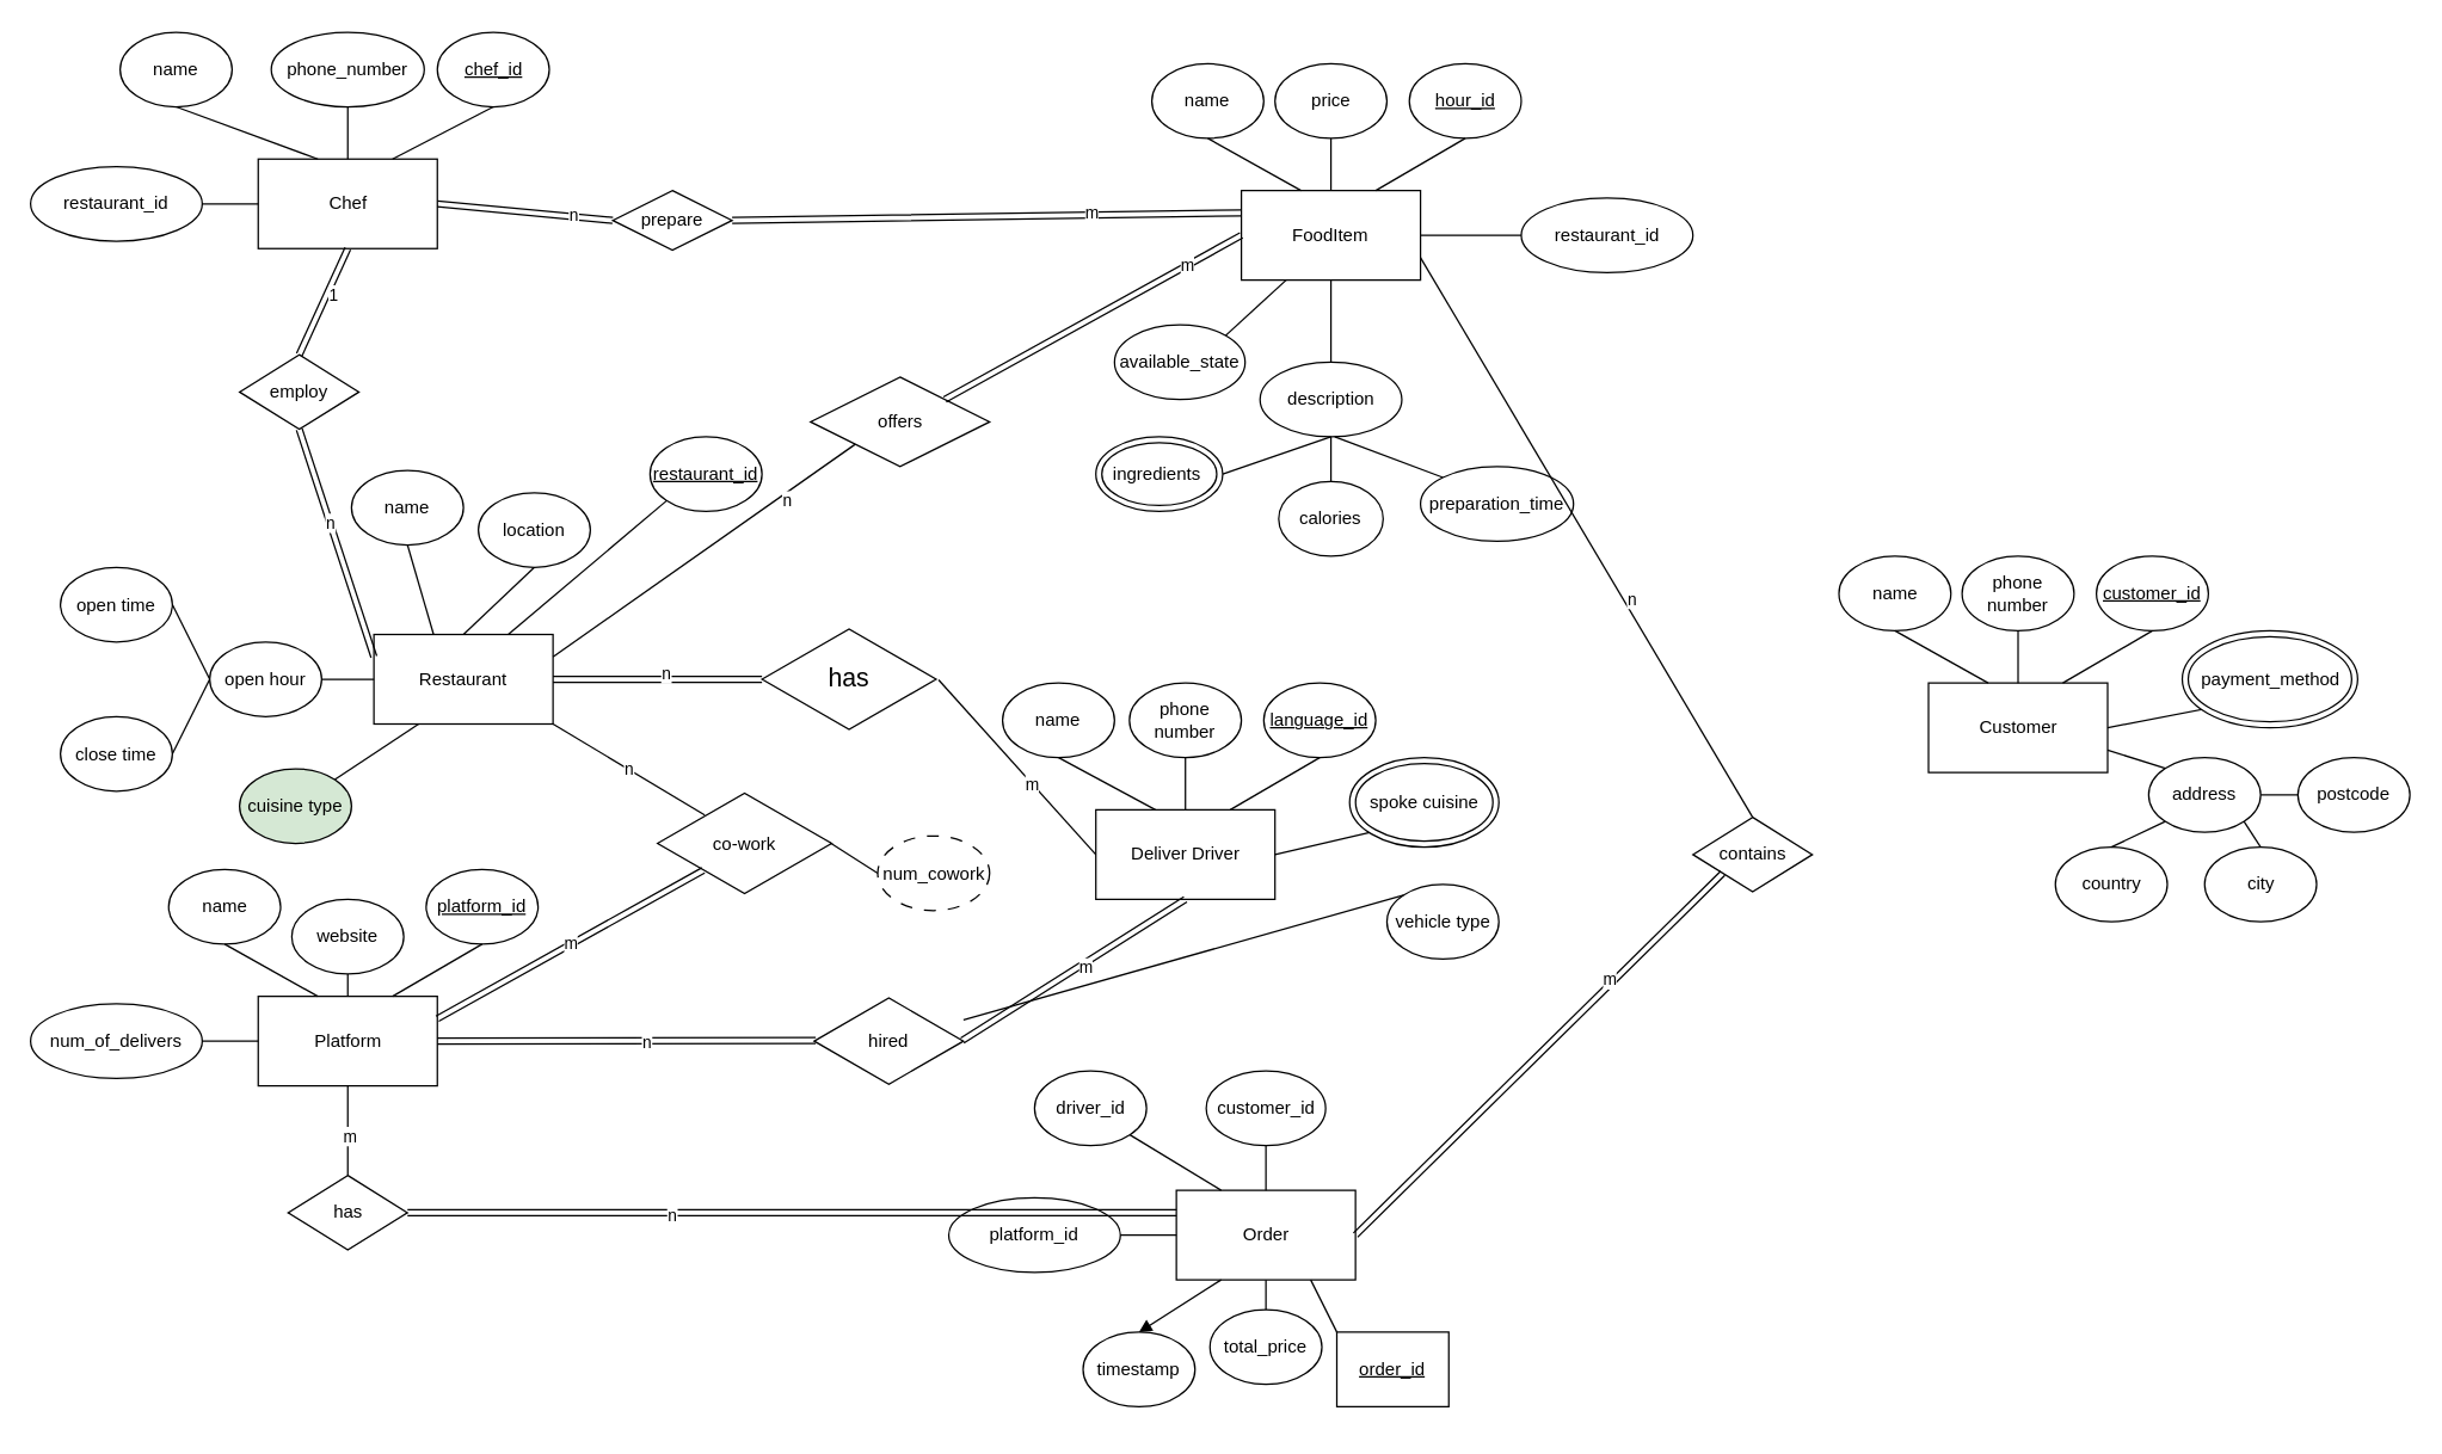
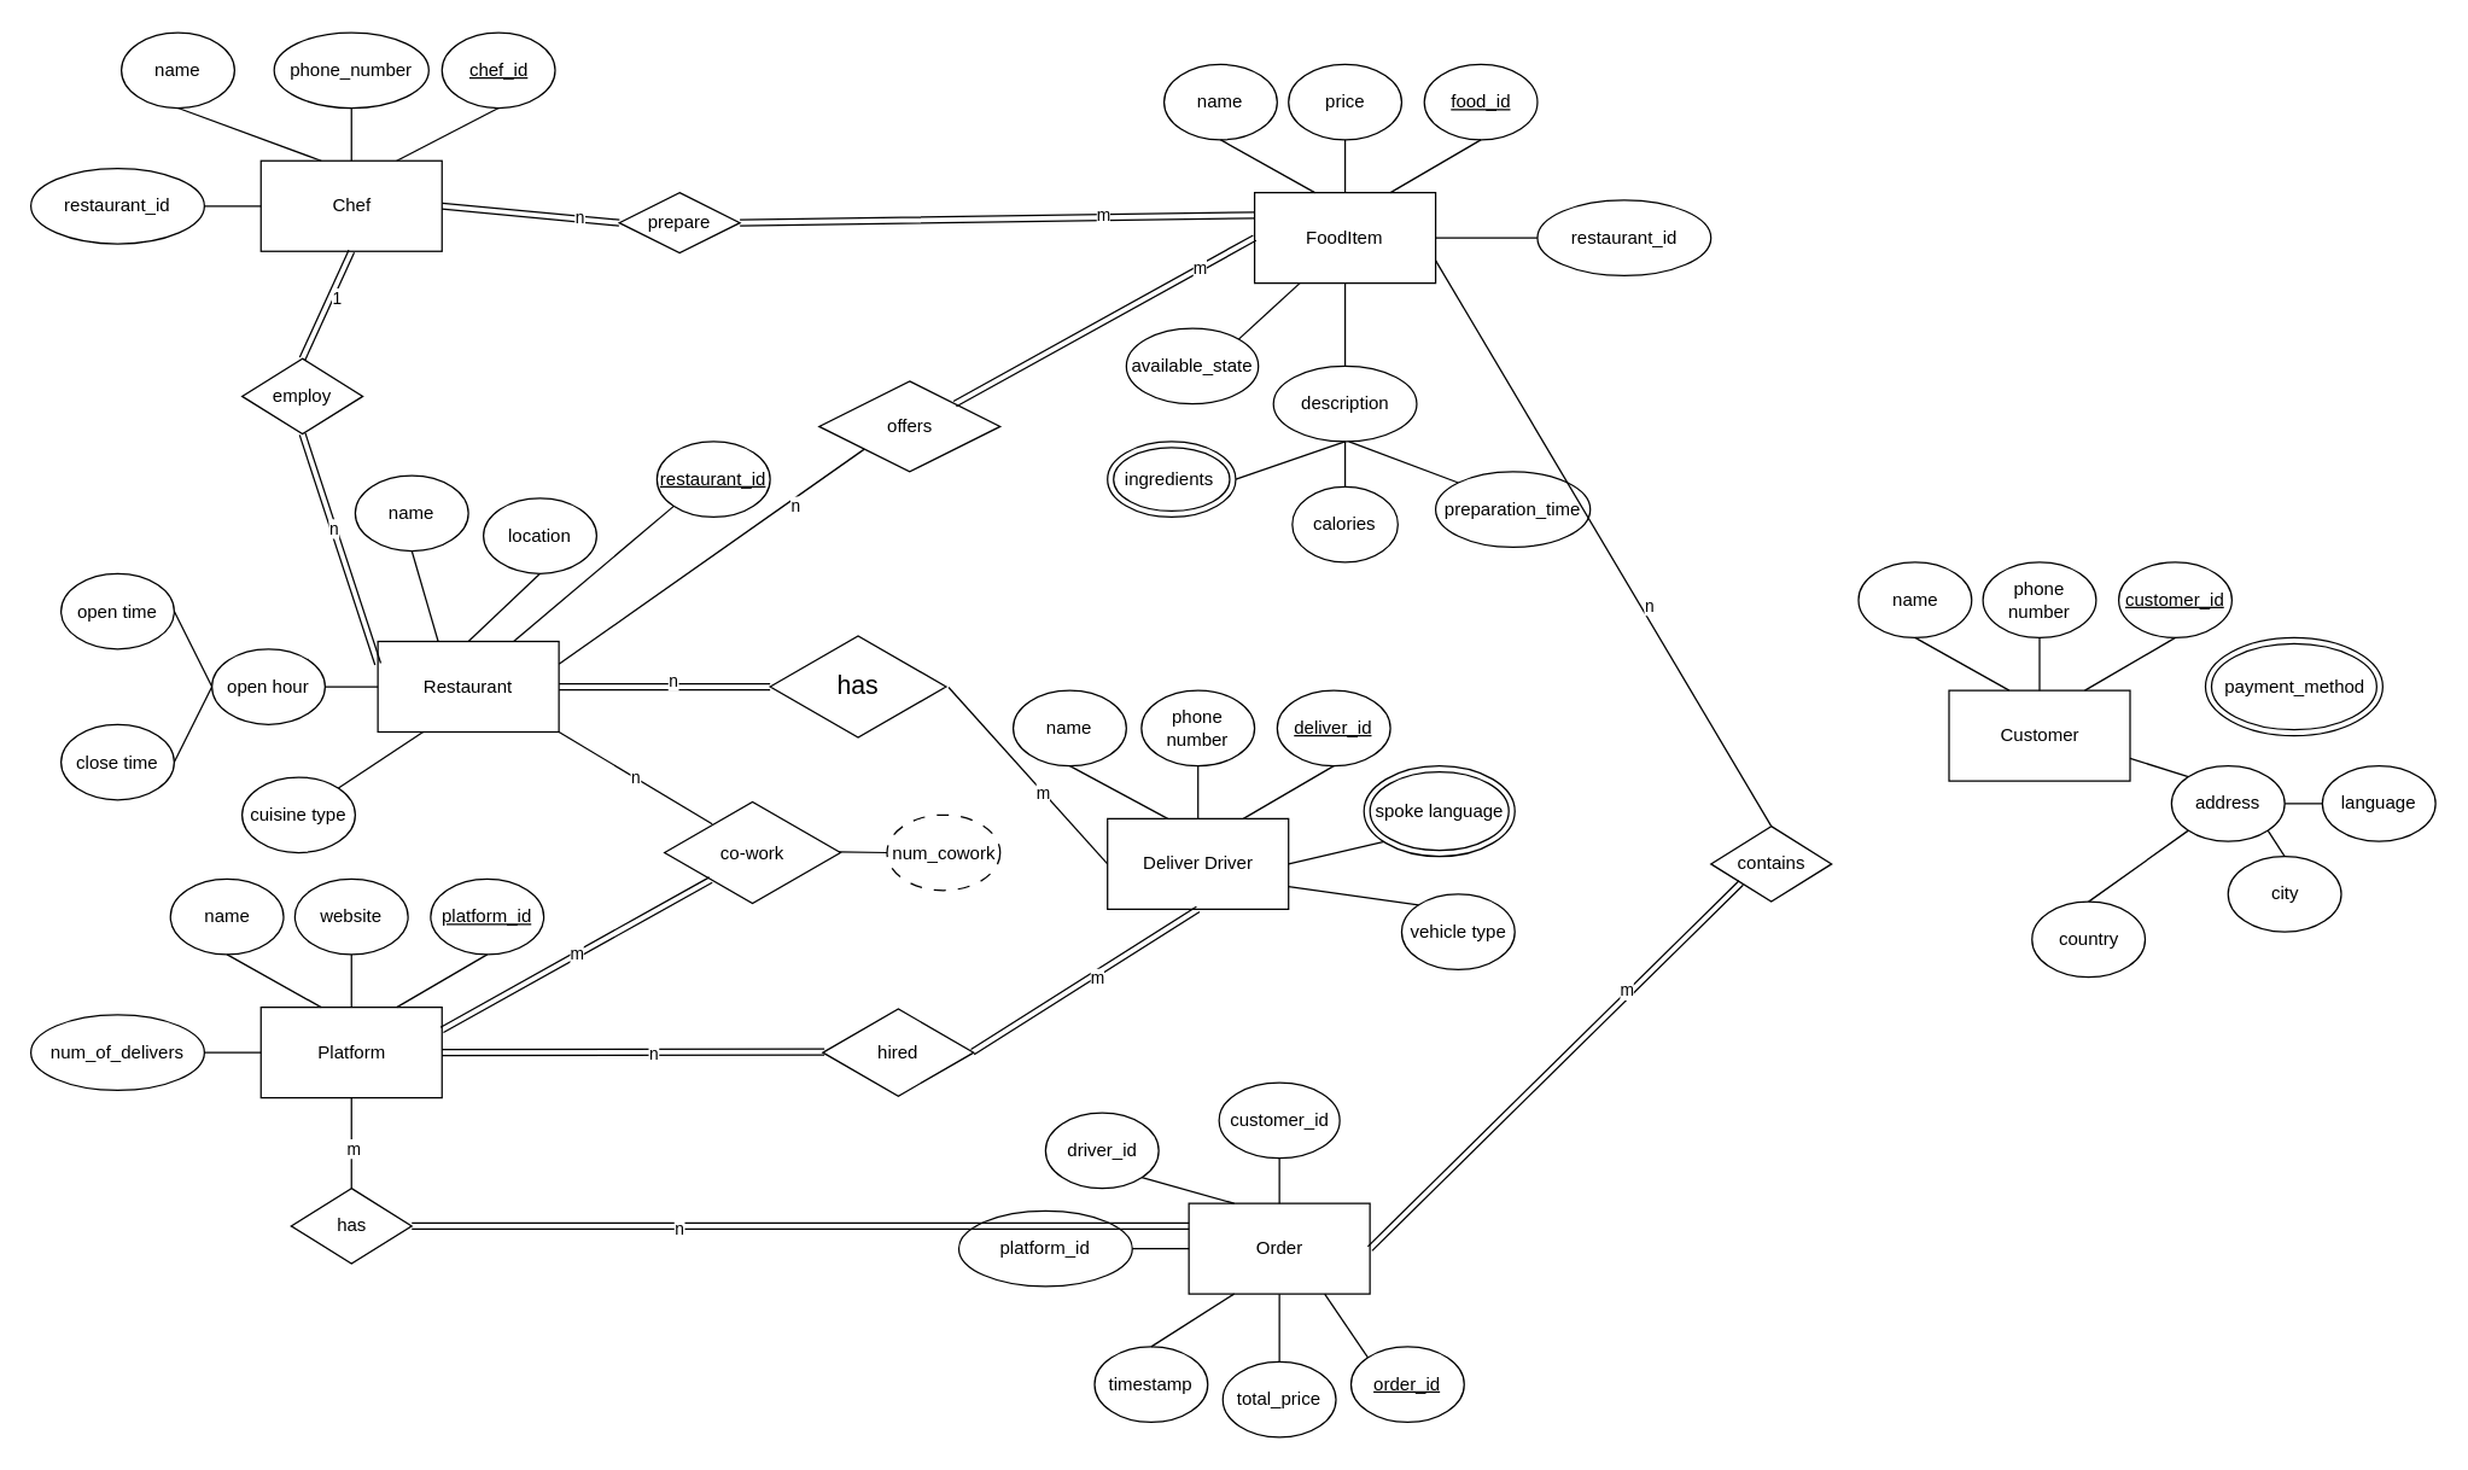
- <mxCell id="83" value="&lt;u&gt;hour_id&lt;/u&gt;" style="ellipse;whiteSpace=wrap;html=1;" vertex="1" parent="1"><mxGeometry x="943.67" y="42" width="75" height="50" as="geometry" /></mxCell>
+ <mxCell id="83" value="&lt;u&gt;food_id&lt;/u&gt;" style="ellipse;whiteSpace=wrap;html=1;" vertex="1" parent="1"><mxGeometry x="943.67" y="42" width="75" height="50" as="geometry" /></mxCell>
- <mxCell id="35" value="" style="endArrow=none;html=1;rounded=0;exitX=1;exitY=0.5;exitDx=0;exitDy=0;entryX=1;entryY=0.5;entryDx=0;entryDy=0;" edge="1" parent="1" source="38" target="28"><mxGeometry width="50" height="50" relative="1" as="geometry"><mxPoint x="1209" y="497" as="sourcePoint" /><mxPoint x="1304" y="477" as="targetPoint" /></mxGeometry></mxCell>
- <mxCell id="18" value="&lt;u&gt;language_id&lt;/u&gt;" style="ellipse;whiteSpace=wrap;html=1;" vertex="1" parent="1"><mxGeometry x="846.17" y="457" width="75" height="50" as="geometry" /></mxCell>
+ <mxCell id="18" value="&lt;u&gt;deliver_id&lt;/u&gt;" style="ellipse;whiteSpace=wrap;html=1;" vertex="1" parent="1"><mxGeometry x="846.17" y="457" width="75" height="50" as="geometry" /></mxCell>
- <mxCell id="41" value="postcode" style="ellipse;whiteSpace=wrap;html=1;" vertex="1" parent="1"><mxGeometry x="1539" y="507" width="75" height="50" as="geometry" /></mxCell>
+ <mxCell id="41" value="language" style="ellipse;whiteSpace=wrap;html=1;" vertex="1" parent="1"><mxGeometry x="1539" y="507" width="75" height="50" as="geometry" /></mxCell>
- <mxCell id="27" value="spoke cuisine" style="ellipse;shape=doubleEllipse;whiteSpace=wrap;html=1;" vertex="1" parent="1"><mxGeometry x="903.67" y="507" width="100" height="60" as="geometry" /></mxCell>
+ <mxCell id="27" value="spoke language" style="ellipse;shape=doubleEllipse;whiteSpace=wrap;html=1;" vertex="1" parent="1"><mxGeometry x="903.67" y="507" width="100" height="60" as="geometry" /></mxCell>
- <mxCell id="15" value="cuisine type" style="ellipse;whiteSpace=wrap;html=1;fillColor=#d5e8d4;" vertex="1" parent="1"><mxGeometry x="160" y="514.5" width="75" height="50" as="geometry" /></mxCell>
+ <mxCell id="15" value="cuisine type" style="ellipse;whiteSpace=wrap;html=1;" vertex="1" parent="1"><mxGeometry x="160" y="514.5" width="75" height="50" as="geometry" /></mxCell>
- <mxCell id="105" value="num_cowork" style="ellipse;whiteSpace=wrap;html=1;dashed=1;dashPattern=8 8;" vertex="1" parent="1"><mxGeometry x="587.5" y="559.5" width="75" height="50" as="geometry" /></mxCell>
+ <mxCell id="105" value="num_cowork" style="ellipse;whiteSpace=wrap;html=1;dashed=1;dashPattern=8 8;" vertex="1" parent="1"><mxGeometry x="587.5" y="539.5" width="75" height="50" as="geometry" /></mxCell>
- <mxCell id="39" value="country" style="ellipse;whiteSpace=wrap;html=1;" vertex="1" parent="1"><mxGeometry x="1376.5" y="567" width="75" height="50" as="geometry" /></mxCell>
+ <mxCell id="39" value="country" style="ellipse;whiteSpace=wrap;html=1;" vertex="1" parent="1"><mxGeometry x="1346.5" y="597" width="75" height="50" as="geometry" /></mxCell>
- <mxCell id="49" value="website" style="ellipse;whiteSpace=wrap;html=1;" vertex="1" parent="1"><mxGeometry x="195" y="602" width="75" height="50" as="geometry" /></mxCell>
+ <mxCell id="49" value="website" style="ellipse;whiteSpace=wrap;html=1;" vertex="1" parent="1"><mxGeometry x="195" y="582" width="75" height="50" as="geometry" /></mxCell>
- <mxCell id="26" value="" style="endArrow=none;html=1;rounded=0;exitX=0;exitY=0;exitDx=0;exitDy=0;" edge="1" parent="1" source="25" target="77"><mxGeometry width="50" height="50" relative="1" as="geometry"><mxPoint x="706.17" y="652" as="sourcePoint" /><mxPoint x="756.17" y="602" as="targetPoint" /></mxGeometry></mxCell>
+ <mxCell id="26" value="" style="endArrow=none;html=1;rounded=0;exitX=0;exitY=0;exitDx=0;exitDy=0;entryX=1;entryY=0.75;entryDx=0;entryDy=0;" edge="1" parent="1" source="25" target="17"><mxGeometry width="50" height="50" relative="1" as="geometry"><mxPoint x="706.17" y="652" as="sourcePoint" /><mxPoint x="756.17" y="602" as="targetPoint" /></mxGeometry></mxCell>
- <mxCell id="107" value="driver_id" style="ellipse;whiteSpace=wrap;html=1;" vertex="1" parent="1"><mxGeometry x="692.61" y="717" width="75" height="50" as="geometry" /></mxCell>
+ <mxCell id="107" value="driver_id" style="ellipse;whiteSpace=wrap;html=1;" vertex="1" parent="1"><mxGeometry x="692.61" y="737" width="75" height="50" as="geometry" /></mxCell>
- <mxCell id="59" value="" style="endArrow=block;html=1;rounded=0;entryX=0.5;entryY=0;entryDx=0;entryDy=0;exitX=0.25;exitY=1;exitDx=0;exitDy=0;" edge="1" parent="1" source="54" target="57"><mxGeometry width="50" height="50" relative="1" as="geometry"><mxPoint x="810.11" y="817" as="sourcePoint" /><mxPoint x="860.11" y="767" as="targetPoint" /></mxGeometry></mxCell>
+ <mxCell id="59" value="" style="endArrow=none;html=1;rounded=0;entryX=0.5;entryY=0;entryDx=0;entryDy=0;exitX=0.25;exitY=1;exitDx=0;exitDy=0;" edge="1" parent="1" source="54" target="57"><mxGeometry width="50" height="50" relative="1" as="geometry"><mxPoint x="810.11" y="817" as="sourcePoint" /><mxPoint x="860.11" y="767" as="targetPoint" /></mxGeometry></mxCell>
- <mxCell id="58" value="total_price" style="ellipse;whiteSpace=wrap;html=1;" vertex="1" parent="1"><mxGeometry x="810.11" y="877" width="75" height="50" as="geometry" /></mxCell>
+ <mxCell id="58" value="total_price" style="ellipse;whiteSpace=wrap;html=1;" vertex="1" parent="1"><mxGeometry x="810.11" y="902" width="75" height="50" as="geometry" /></mxCell>
- <mxCell id="55" value="&lt;u&gt;order_id&lt;/u&gt;" style="whiteSpace=wrap;html=1;rounded=0;" vertex="1" parent="1"><mxGeometry x="895.11" y="892" width="75" height="50" as="geometry" /></mxCell>
+ <mxCell id="55" value="&lt;u&gt;order_id&lt;/u&gt;" style="ellipse;whiteSpace=wrap;html=1;" vertex="1" parent="1"><mxGeometry x="895.11" y="892" width="75" height="50" as="geometry" /></mxCell>
